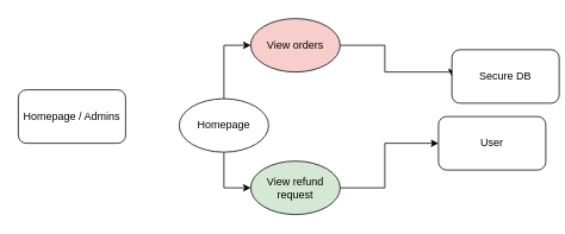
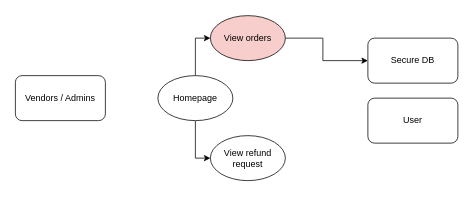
- <mxCell id="8" value="Secure DB" style="rounded=1;whiteSpace=wrap;html=1;" vertex="1" parent="1"><mxGeometry x="505" y="55" width="120" height="60" as="geometry" /></mxCell>
+ <mxCell id="8" value="Secure DB" style="rounded=1;whiteSpace=wrap;html=1;" vertex="1" parent="1"><mxGeometry x="490" y="50" width="120" height="60" as="geometry" /></mxCell>
- <mxCell id="2" value="Homepage / Admins" style="rounded=1;whiteSpace=wrap;html=1;" vertex="1" parent="1"><mxGeometry x="20" y="100" width="120" height="60" as="geometry" /></mxCell>
+ <mxCell id="2" value="Vendors / Admins" style="rounded=1;whiteSpace=wrap;html=1;" vertex="1" parent="1"><mxGeometry x="20" y="100" width="120" height="60" as="geometry" /></mxCell>
- <mxCell id="5" value="Homepage" style="ellipse;whiteSpace=wrap;html=1;" vertex="1" parent="1"><mxGeometry x="200" y="110" width="100" height="60" as="geometry" /></mxCell>
+ <mxCell id="5" value="Homepage" style="ellipse;whiteSpace=wrap;html=1;" vertex="1" parent="1"><mxGeometry x="210" y="100" width="100" height="60" as="geometry" /></mxCell>
- <mxCell id="9" style="edgeStyle=orthogonalEdgeStyle;rounded=0;orthogonalLoop=1;jettySize=auto;html=1;exitX=1;exitY=0.5;exitDx=0;exitDy=0;entryX=0;entryY=0.5;entryDx=0;entryDy=0;" edge="1" parent="1" source="10" target="11"><mxGeometry relative="1" as="geometry"><Array as="points"><mxPoint x="430" y="210" /><mxPoint x="430" y="160" /></Array></mxGeometry></mxCell>
- <mxCell id="10" value="View refund request" style="ellipse;whiteSpace=wrap;html=1;fillColor=#d5e8d4;" vertex="1" parent="1"><mxGeometry x="280" y="180" width="100" height="60" as="geometry" /></mxCell>
+ <mxCell id="10" value="View refund request" style="ellipse;whiteSpace=wrap;html=1;" vertex="1" parent="1"><mxGeometry x="280" y="180" width="100" height="60" as="geometry" /></mxCell>
